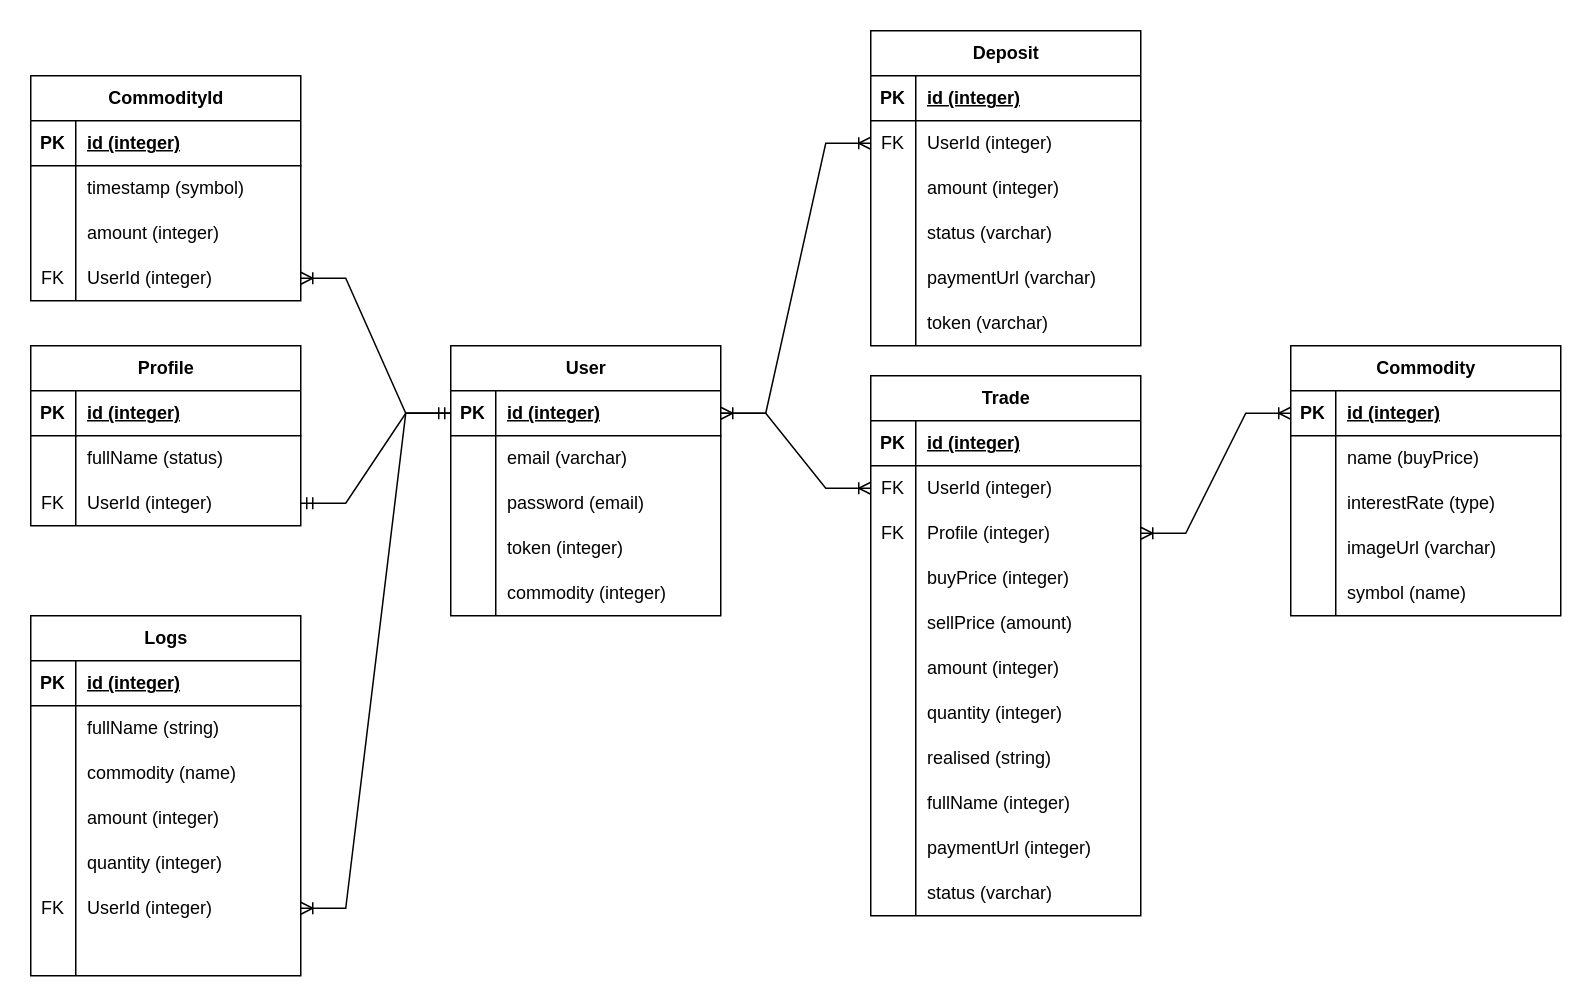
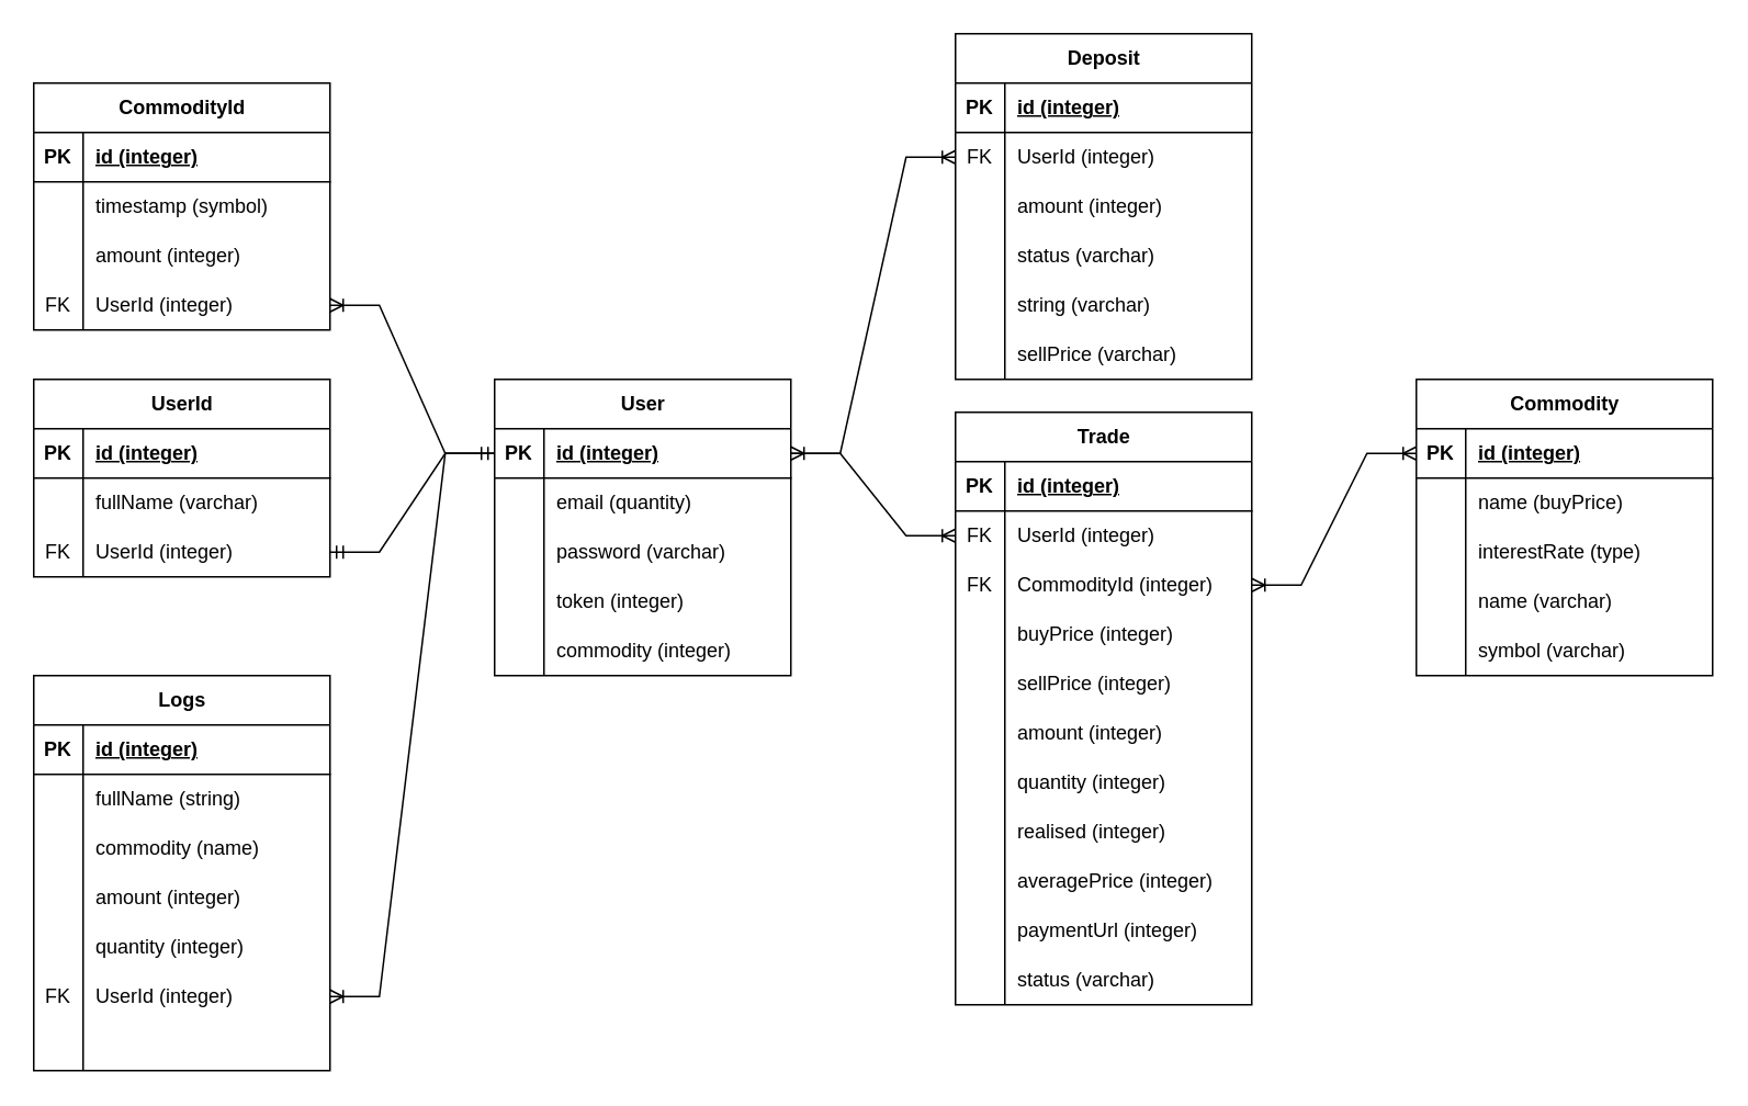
- <mxCell id="96" value="paymentUrl (varchar)" style="shape=partialRectangle;connectable=0;fillColor=none;top=0;left=0;bottom=0;right=0;align=left;spacingLeft=6;overflow=hidden;whiteSpace=wrap;html=1;" parent="94" vertex="1"><mxGeometry x="30" width="150" height="30" as="geometry"><mxRectangle width="150" height="30" as="alternateBounds" /></mxGeometry></mxCell>
+ <mxCell id="96" value="string (varchar)" style="shape=partialRectangle;connectable=0;fillColor=none;top=0;left=0;bottom=0;right=0;align=left;spacingLeft=6;overflow=hidden;whiteSpace=wrap;html=1;" parent="94" vertex="1"><mxGeometry x="30" width="150" height="30" as="geometry"><mxRectangle width="150" height="30" as="alternateBounds" /></mxGeometry></mxCell>
- <mxCell id="99" value="token (varchar)" style="shape=partialRectangle;connectable=0;fillColor=none;top=0;left=0;bottom=0;right=0;align=left;spacingLeft=6;overflow=hidden;whiteSpace=wrap;html=1;" parent="97" vertex="1"><mxGeometry x="30" width="150" height="30" as="geometry"><mxRectangle width="150" height="30" as="alternateBounds" /></mxGeometry></mxCell>
+ <mxCell id="99" value="sellPrice (varchar)" style="shape=partialRectangle;connectable=0;fillColor=none;top=0;left=0;bottom=0;right=0;align=left;spacingLeft=6;overflow=hidden;whiteSpace=wrap;html=1;" parent="97" vertex="1"><mxGeometry x="30" width="150" height="30" as="geometry"><mxRectangle width="150" height="30" as="alternateBounds" /></mxGeometry></mxCell>
- <mxCell id="18" value="Profile" style="shape=table;startSize=30;container=1;collapsible=1;childLayout=tableLayout;fixedRows=1;rowLines=0;fontStyle=1;align=center;resizeLast=1;html=1;" parent="1" vertex="1"><mxGeometry x="20" y="230" width="180" height="120" as="geometry" /></mxCell>
+ <mxCell id="18" value="UserId" style="shape=table;startSize=30;container=1;collapsible=1;childLayout=tableLayout;fixedRows=1;rowLines=0;fontStyle=1;align=center;resizeLast=1;html=1;" parent="1" vertex="1"><mxGeometry x="20" y="230" width="180" height="120" as="geometry" /></mxCell>
- <mxCell id="24" value="fullName (status)" style="shape=partialRectangle;connectable=0;fillColor=none;top=0;left=0;bottom=0;right=0;align=left;spacingLeft=6;overflow=hidden;whiteSpace=wrap;html=1;" parent="22" vertex="1"><mxGeometry x="30" width="150" height="30" as="geometry"><mxRectangle width="150" height="30" as="alternateBounds" /></mxGeometry></mxCell>
+ <mxCell id="24" value="fullName (varchar)" style="shape=partialRectangle;connectable=0;fillColor=none;top=0;left=0;bottom=0;right=0;align=left;spacingLeft=6;overflow=hidden;whiteSpace=wrap;html=1;" parent="22" vertex="1"><mxGeometry x="30" width="150" height="30" as="geometry"><mxRectangle width="150" height="30" as="alternateBounds" /></mxGeometry></mxCell>
- <mxCell id="8" value="email (varchar)" style="shape=partialRectangle;connectable=0;fillColor=none;top=0;left=0;bottom=0;right=0;align=left;spacingLeft=6;overflow=hidden;whiteSpace=wrap;html=1;" parent="6" vertex="1"><mxGeometry x="30" width="150" height="30" as="geometry"><mxRectangle width="150" height="30" as="alternateBounds" /></mxGeometry></mxCell>
+ <mxCell id="8" value="email (quantity)" style="shape=partialRectangle;connectable=0;fillColor=none;top=0;left=0;bottom=0;right=0;align=left;spacingLeft=6;overflow=hidden;whiteSpace=wrap;html=1;" parent="6" vertex="1"><mxGeometry x="30" width="150" height="30" as="geometry"><mxRectangle width="150" height="30" as="alternateBounds" /></mxGeometry></mxCell>
- <mxCell id="11" value="password (email)" style="shape=partialRectangle;connectable=0;fillColor=none;top=0;left=0;bottom=0;right=0;align=left;spacingLeft=6;overflow=hidden;whiteSpace=wrap;html=1;" parent="9" vertex="1"><mxGeometry x="30" width="150" height="30" as="geometry"><mxRectangle width="150" height="30" as="alternateBounds" /></mxGeometry></mxCell>
+ <mxCell id="11" value="password (varchar)" style="shape=partialRectangle;connectable=0;fillColor=none;top=0;left=0;bottom=0;right=0;align=left;spacingLeft=6;overflow=hidden;whiteSpace=wrap;html=1;" parent="9" vertex="1"><mxGeometry x="30" width="150" height="30" as="geometry"><mxRectangle width="150" height="30" as="alternateBounds" /></mxGeometry></mxCell>
- <mxCell id="54" value="Profile (integer)" style="shape=partialRectangle;connectable=0;fillColor=none;top=0;left=0;bottom=0;right=0;align=left;spacingLeft=6;overflow=hidden;whiteSpace=wrap;html=1;" parent="52" vertex="1"><mxGeometry x="30" width="150" height="30" as="geometry"><mxRectangle width="150" height="30" as="alternateBounds" /></mxGeometry></mxCell>
+ <mxCell id="54" value="CommodityId (integer)" style="shape=partialRectangle;connectable=0;fillColor=none;top=0;left=0;bottom=0;right=0;align=left;spacingLeft=6;overflow=hidden;whiteSpace=wrap;html=1;" parent="52" vertex="1"><mxGeometry x="30" width="150" height="30" as="geometry"><mxRectangle width="150" height="30" as="alternateBounds" /></mxGeometry></mxCell>
- <mxCell id="41" value="imageUrl (varchar)" style="shape=partialRectangle;connectable=0;fillColor=none;top=0;left=0;bottom=0;right=0;align=left;spacingLeft=6;overflow=hidden;whiteSpace=wrap;html=1;" parent="39" vertex="1"><mxGeometry x="30" width="150" height="30" as="geometry"><mxRectangle width="150" height="30" as="alternateBounds" /></mxGeometry></mxCell>
+ <mxCell id="41" value="name (varchar)" style="shape=partialRectangle;connectable=0;fillColor=none;top=0;left=0;bottom=0;right=0;align=left;spacingLeft=6;overflow=hidden;whiteSpace=wrap;html=1;" parent="39" vertex="1"><mxGeometry x="30" width="150" height="30" as="geometry"><mxRectangle width="150" height="30" as="alternateBounds" /></mxGeometry></mxCell>
- <mxCell id="44" value="symbol (name)" style="shape=partialRectangle;connectable=0;fillColor=none;top=0;left=0;bottom=0;right=0;align=left;spacingLeft=6;overflow=hidden;whiteSpace=wrap;html=1;" parent="42" vertex="1"><mxGeometry x="30" width="150" height="30" as="geometry"><mxRectangle width="150" height="30" as="alternateBounds" /></mxGeometry></mxCell>
+ <mxCell id="44" value="symbol (varchar)" style="shape=partialRectangle;connectable=0;fillColor=none;top=0;left=0;bottom=0;right=0;align=left;spacingLeft=6;overflow=hidden;whiteSpace=wrap;html=1;" parent="42" vertex="1"><mxGeometry x="30" width="150" height="30" as="geometry"><mxRectangle width="150" height="30" as="alternateBounds" /></mxGeometry></mxCell>
- <mxCell id="60" value="sellPrice (amount)" style="shape=partialRectangle;connectable=0;fillColor=none;top=0;left=0;bottom=0;right=0;align=left;spacingLeft=6;overflow=hidden;whiteSpace=wrap;html=1;" parent="58" vertex="1"><mxGeometry x="30" width="150" height="30" as="geometry"><mxRectangle width="150" height="30" as="alternateBounds" /></mxGeometry></mxCell>
+ <mxCell id="60" value="sellPrice (integer)" style="shape=partialRectangle;connectable=0;fillColor=none;top=0;left=0;bottom=0;right=0;align=left;spacingLeft=6;overflow=hidden;whiteSpace=wrap;html=1;" parent="58" vertex="1"><mxGeometry x="30" width="150" height="30" as="geometry"><mxRectangle width="150" height="30" as="alternateBounds" /></mxGeometry></mxCell>
- <mxCell id="69" value="realised (string)" style="shape=partialRectangle;connectable=0;fillColor=none;top=0;left=0;bottom=0;right=0;align=left;spacingLeft=6;overflow=hidden;whiteSpace=wrap;html=1;" parent="67" vertex="1"><mxGeometry x="30" width="150" height="30" as="geometry"><mxRectangle width="150" height="30" as="alternateBounds" /></mxGeometry></mxCell>
+ <mxCell id="69" value="realised (integer)" style="shape=partialRectangle;connectable=0;fillColor=none;top=0;left=0;bottom=0;right=0;align=left;spacingLeft=6;overflow=hidden;whiteSpace=wrap;html=1;" parent="67" vertex="1"><mxGeometry x="30" width="150" height="30" as="geometry"><mxRectangle width="150" height="30" as="alternateBounds" /></mxGeometry></mxCell>
- <mxCell id="72" value="fullName (integer)" style="shape=partialRectangle;connectable=0;fillColor=none;top=0;left=0;bottom=0;right=0;align=left;spacingLeft=6;overflow=hidden;whiteSpace=wrap;html=1;" parent="70" vertex="1"><mxGeometry x="30" width="150" height="30" as="geometry"><mxRectangle width="150" height="30" as="alternateBounds" /></mxGeometry></mxCell>
+ <mxCell id="72" value="averagePrice (integer)" style="shape=partialRectangle;connectable=0;fillColor=none;top=0;left=0;bottom=0;right=0;align=left;spacingLeft=6;overflow=hidden;whiteSpace=wrap;html=1;" parent="70" vertex="1"><mxGeometry x="30" width="150" height="30" as="geometry"><mxRectangle width="150" height="30" as="alternateBounds" /></mxGeometry></mxCell>
